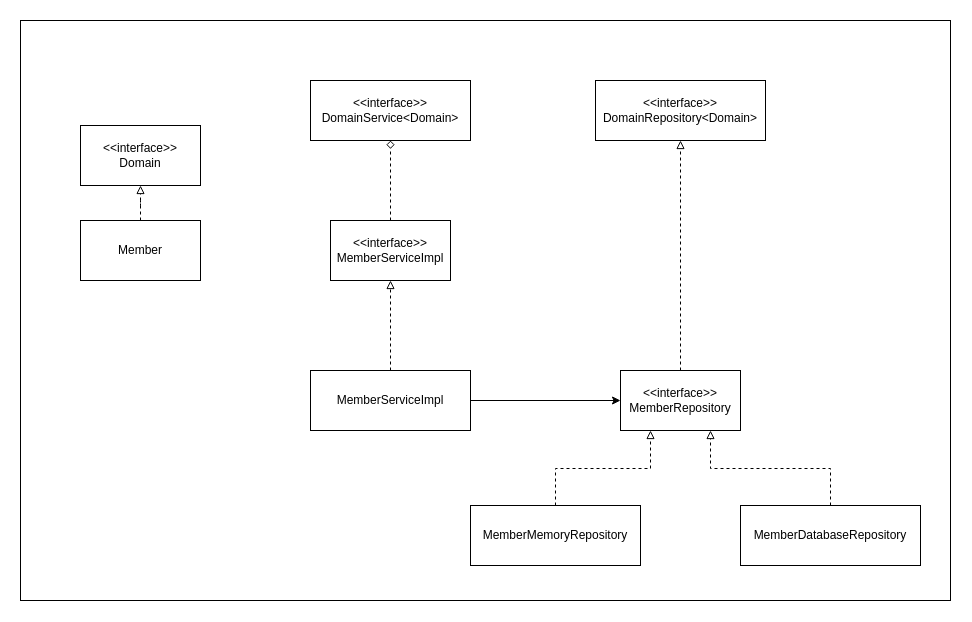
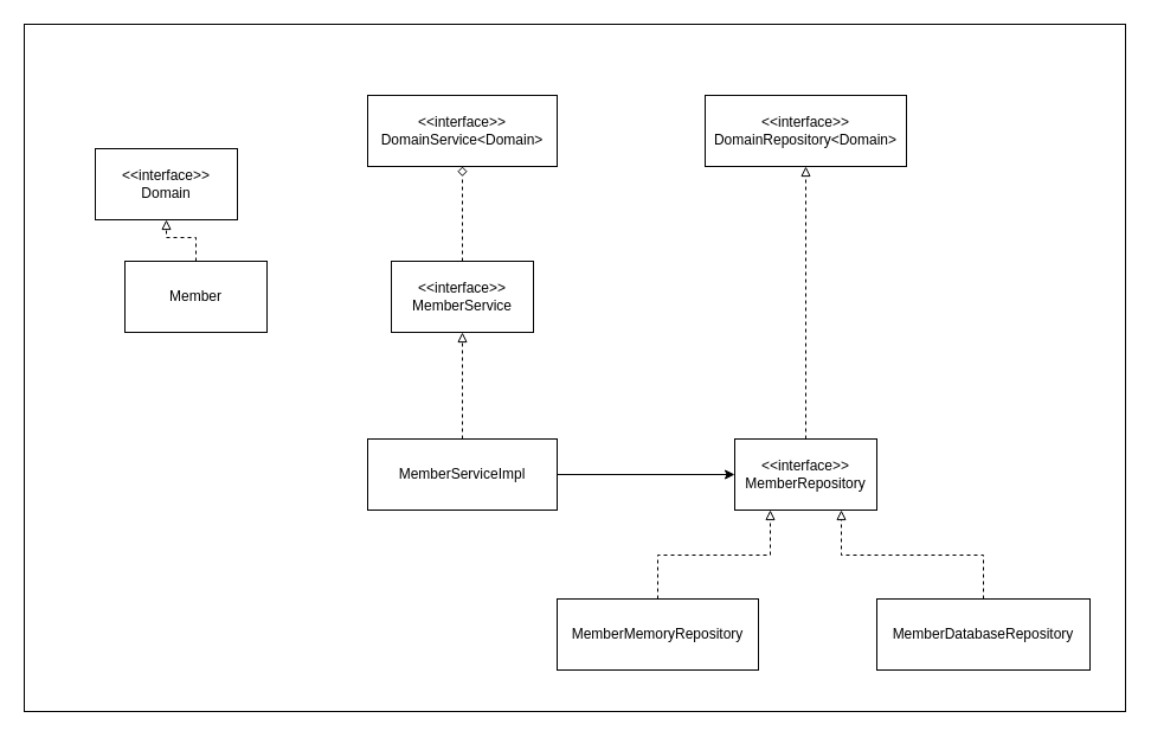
- <mxCell id="18" value="Member&lt;div&gt;&lt;/div&gt;" style="rounded=0;whiteSpace=wrap;html=1;" parent="1" vertex="1"><mxGeometry x="80" y="220" width="120" height="60" as="geometry" /></mxCell>
+ <mxCell id="18" value="Member&lt;div&gt;&lt;/div&gt;" style="rounded=0;whiteSpace=wrap;html=1;" parent="1" vertex="1"><mxGeometry x="105" y="220" width="120" height="60" as="geometry" /></mxCell>
- <mxCell id="4" value="&lt;div&gt;&amp;lt;&amp;lt;interface&amp;gt;&amp;gt;&lt;/div&gt;MemberServiceImpl" style="rounded=0;whiteSpace=wrap;html=1;" parent="1" vertex="1"><mxGeometry x="330" y="220" width="120" height="60" as="geometry" /></mxCell>
+ <mxCell id="4" value="&lt;div&gt;&amp;lt;&amp;lt;interface&amp;gt;&amp;gt;&lt;/div&gt;MemberService" style="rounded=0;whiteSpace=wrap;html=1;" parent="1" vertex="1"><mxGeometry x="330" y="220" width="120" height="60" as="geometry" /></mxCell>
